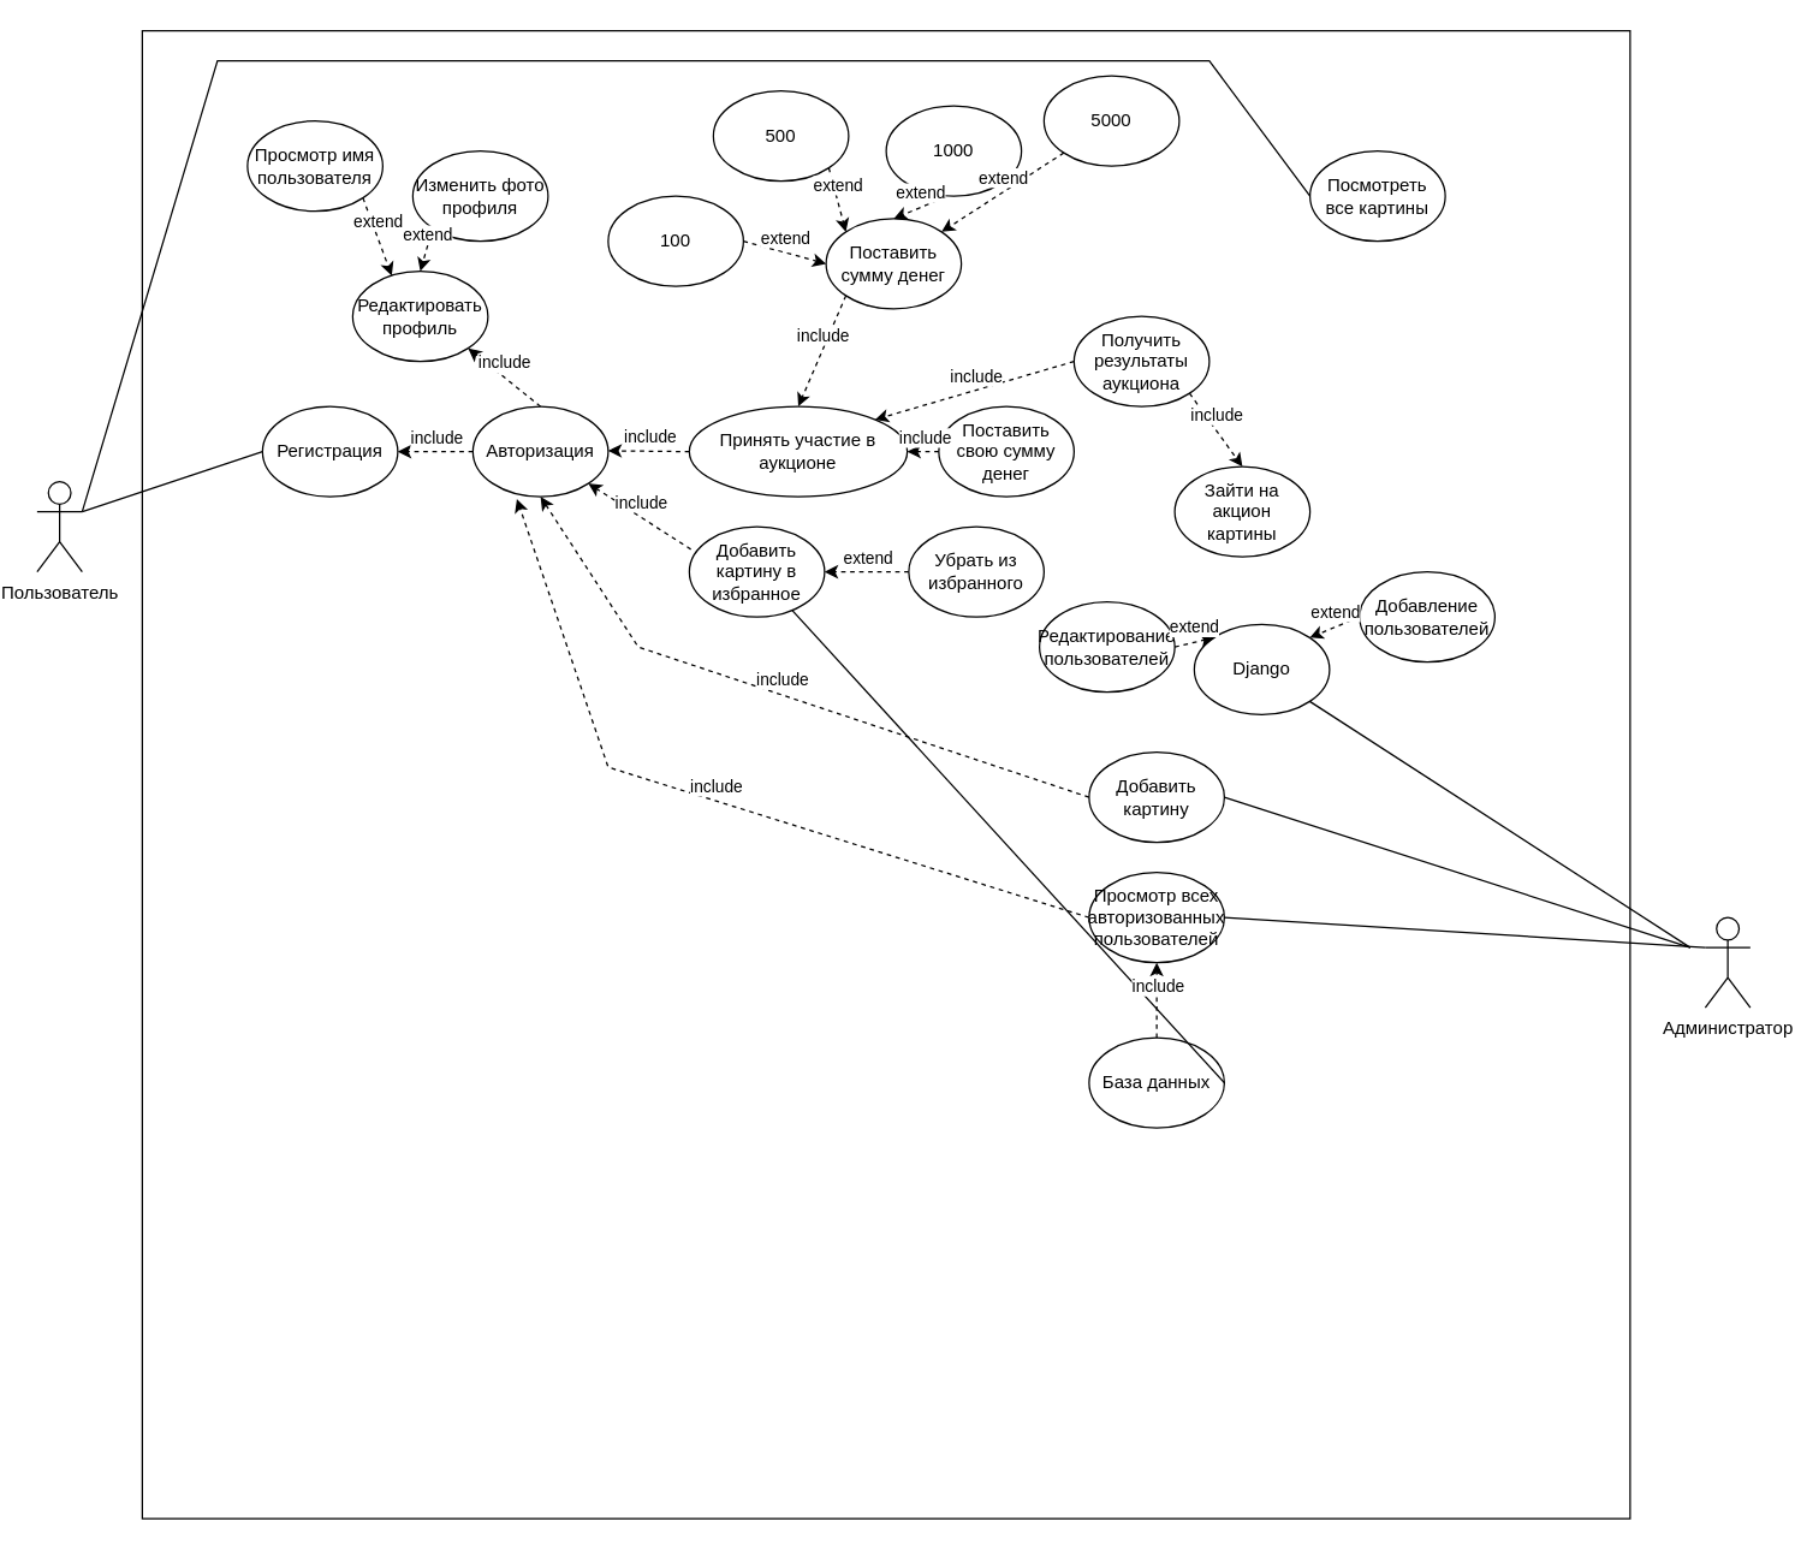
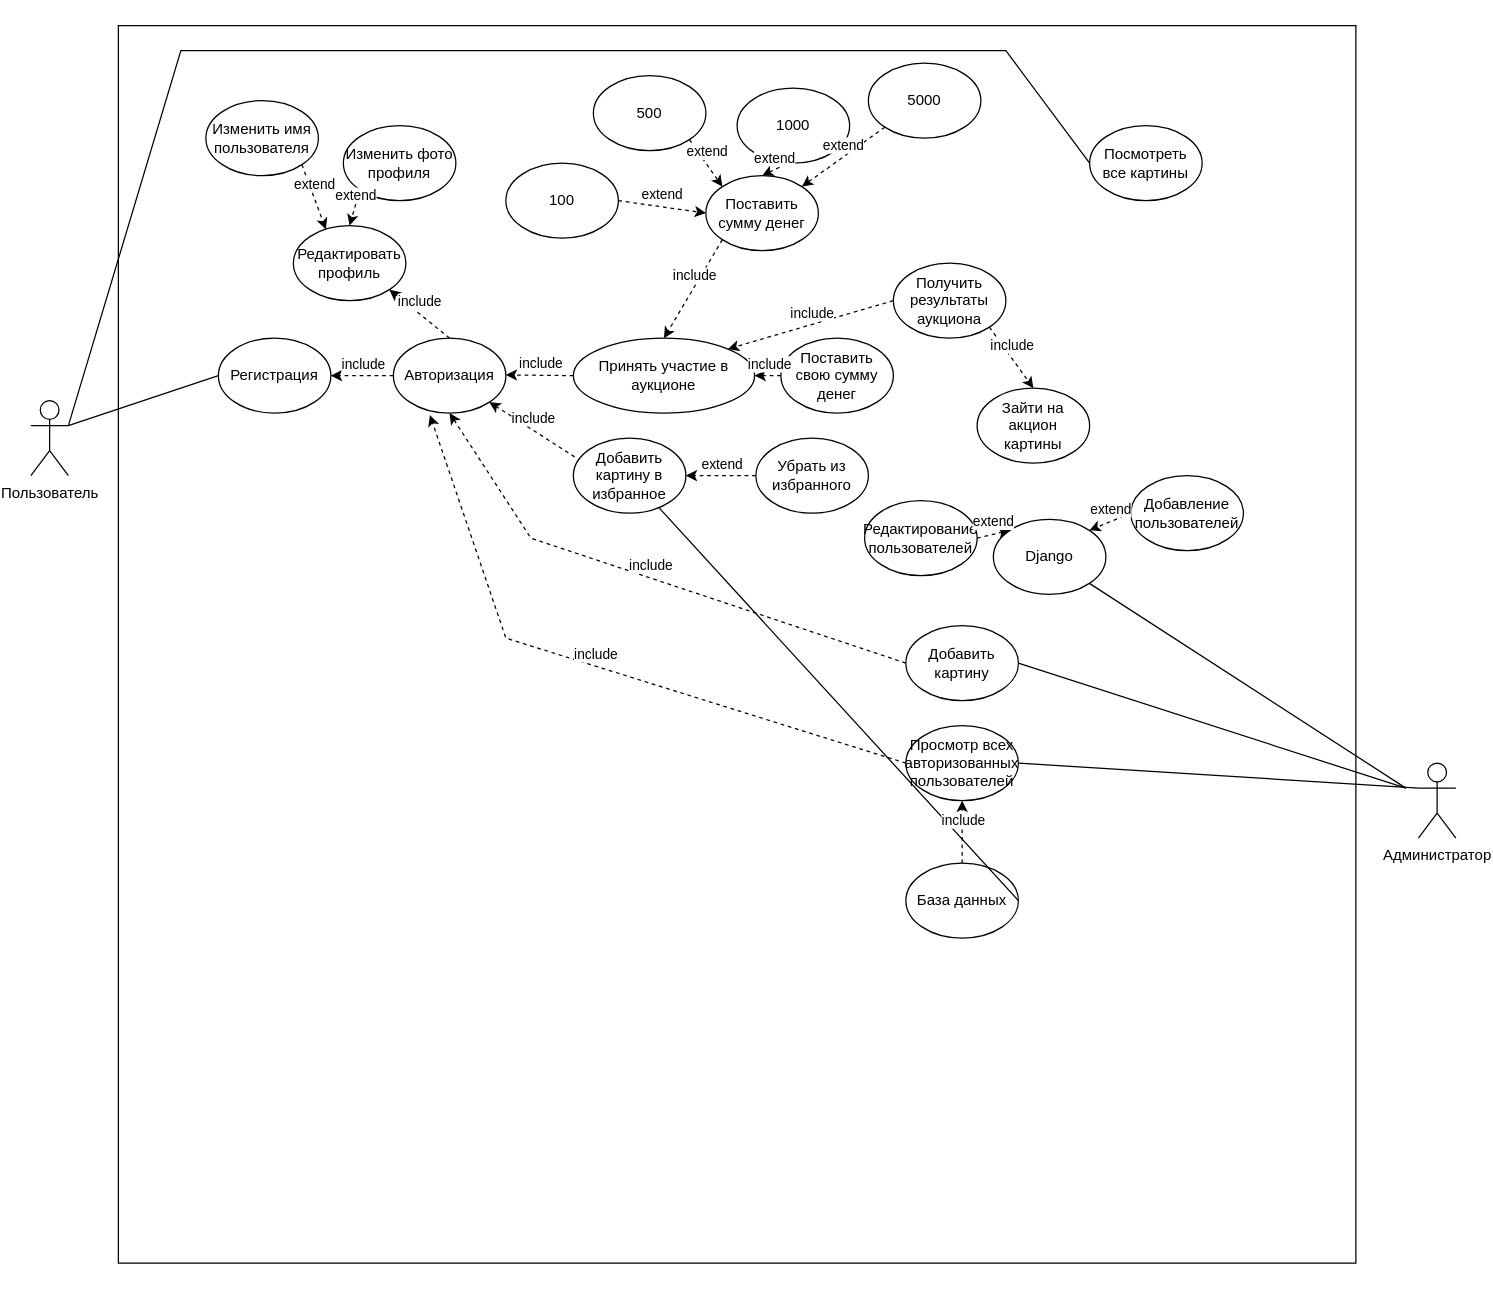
- <mxCell id="56" value="Просмотр имя пользователя" style="ellipse;whiteSpace=wrap;html=1;" parent="1" vertex="1"><mxGeometry x="160" y="80" width="90" height="60" as="geometry" /></mxCell>
+ <mxCell id="56" value="Изменить имя пользователя" style="ellipse;whiteSpace=wrap;html=1;" parent="1" vertex="1"><mxGeometry x="160" y="80" width="90" height="60" as="geometry" /></mxCell>
- <mxCell id="15" value="Поставить сумму денег" style="ellipse;whiteSpace=wrap;html=1;" parent="1" vertex="1"><mxGeometry x="545" y="145" width="90" height="60" as="geometry" /></mxCell>
+ <mxCell id="15" value="Поставить сумму денег" style="ellipse;whiteSpace=wrap;html=1;" parent="1" vertex="1"><mxGeometry x="560" y="140" width="90" height="60" as="geometry" /></mxCell>
